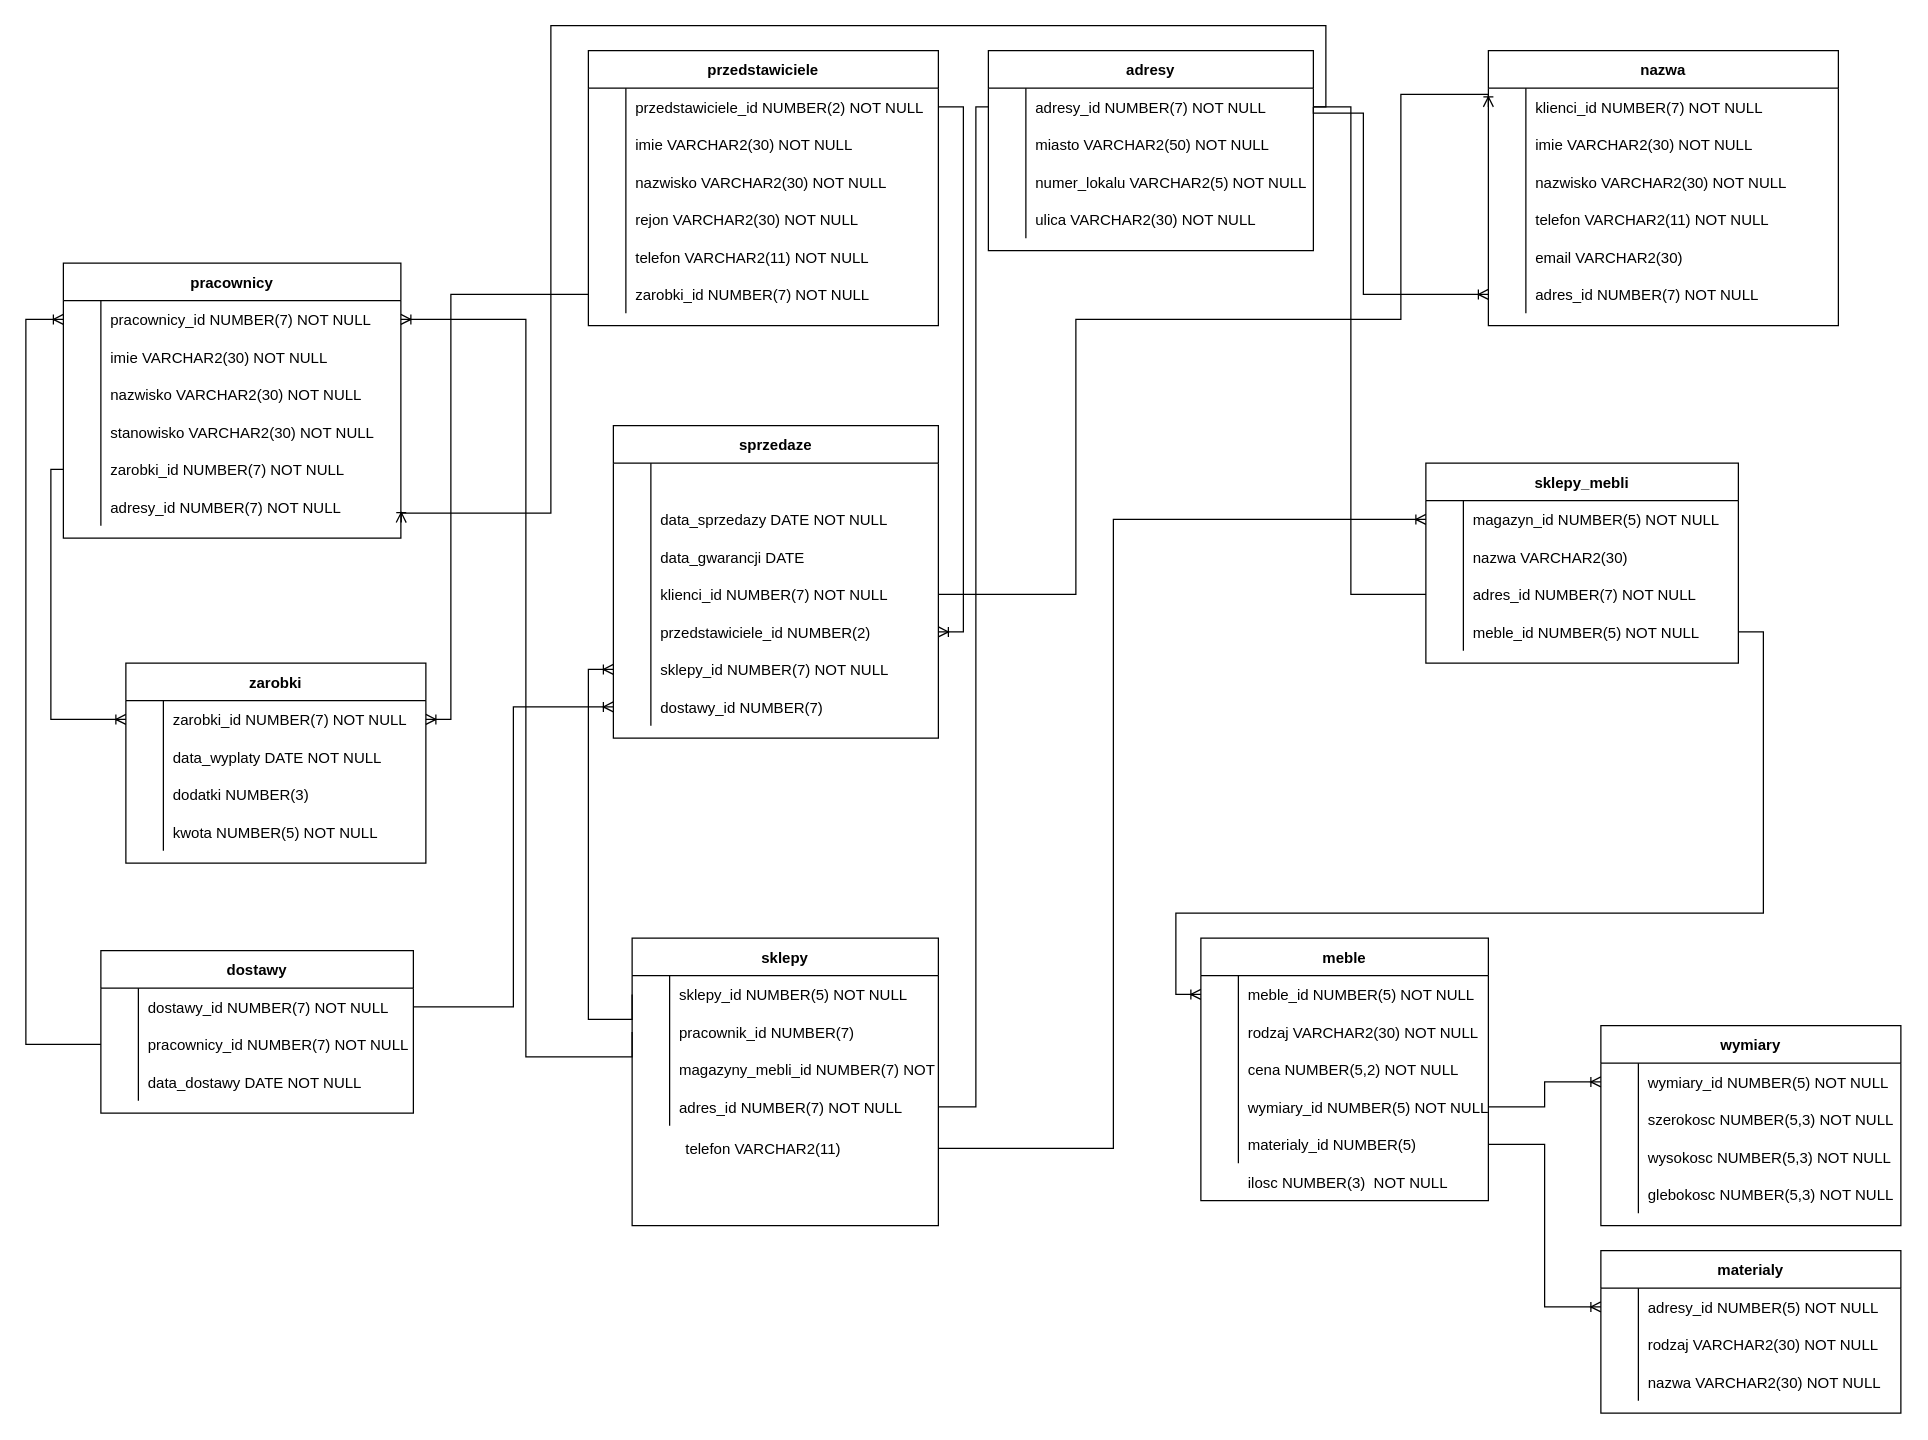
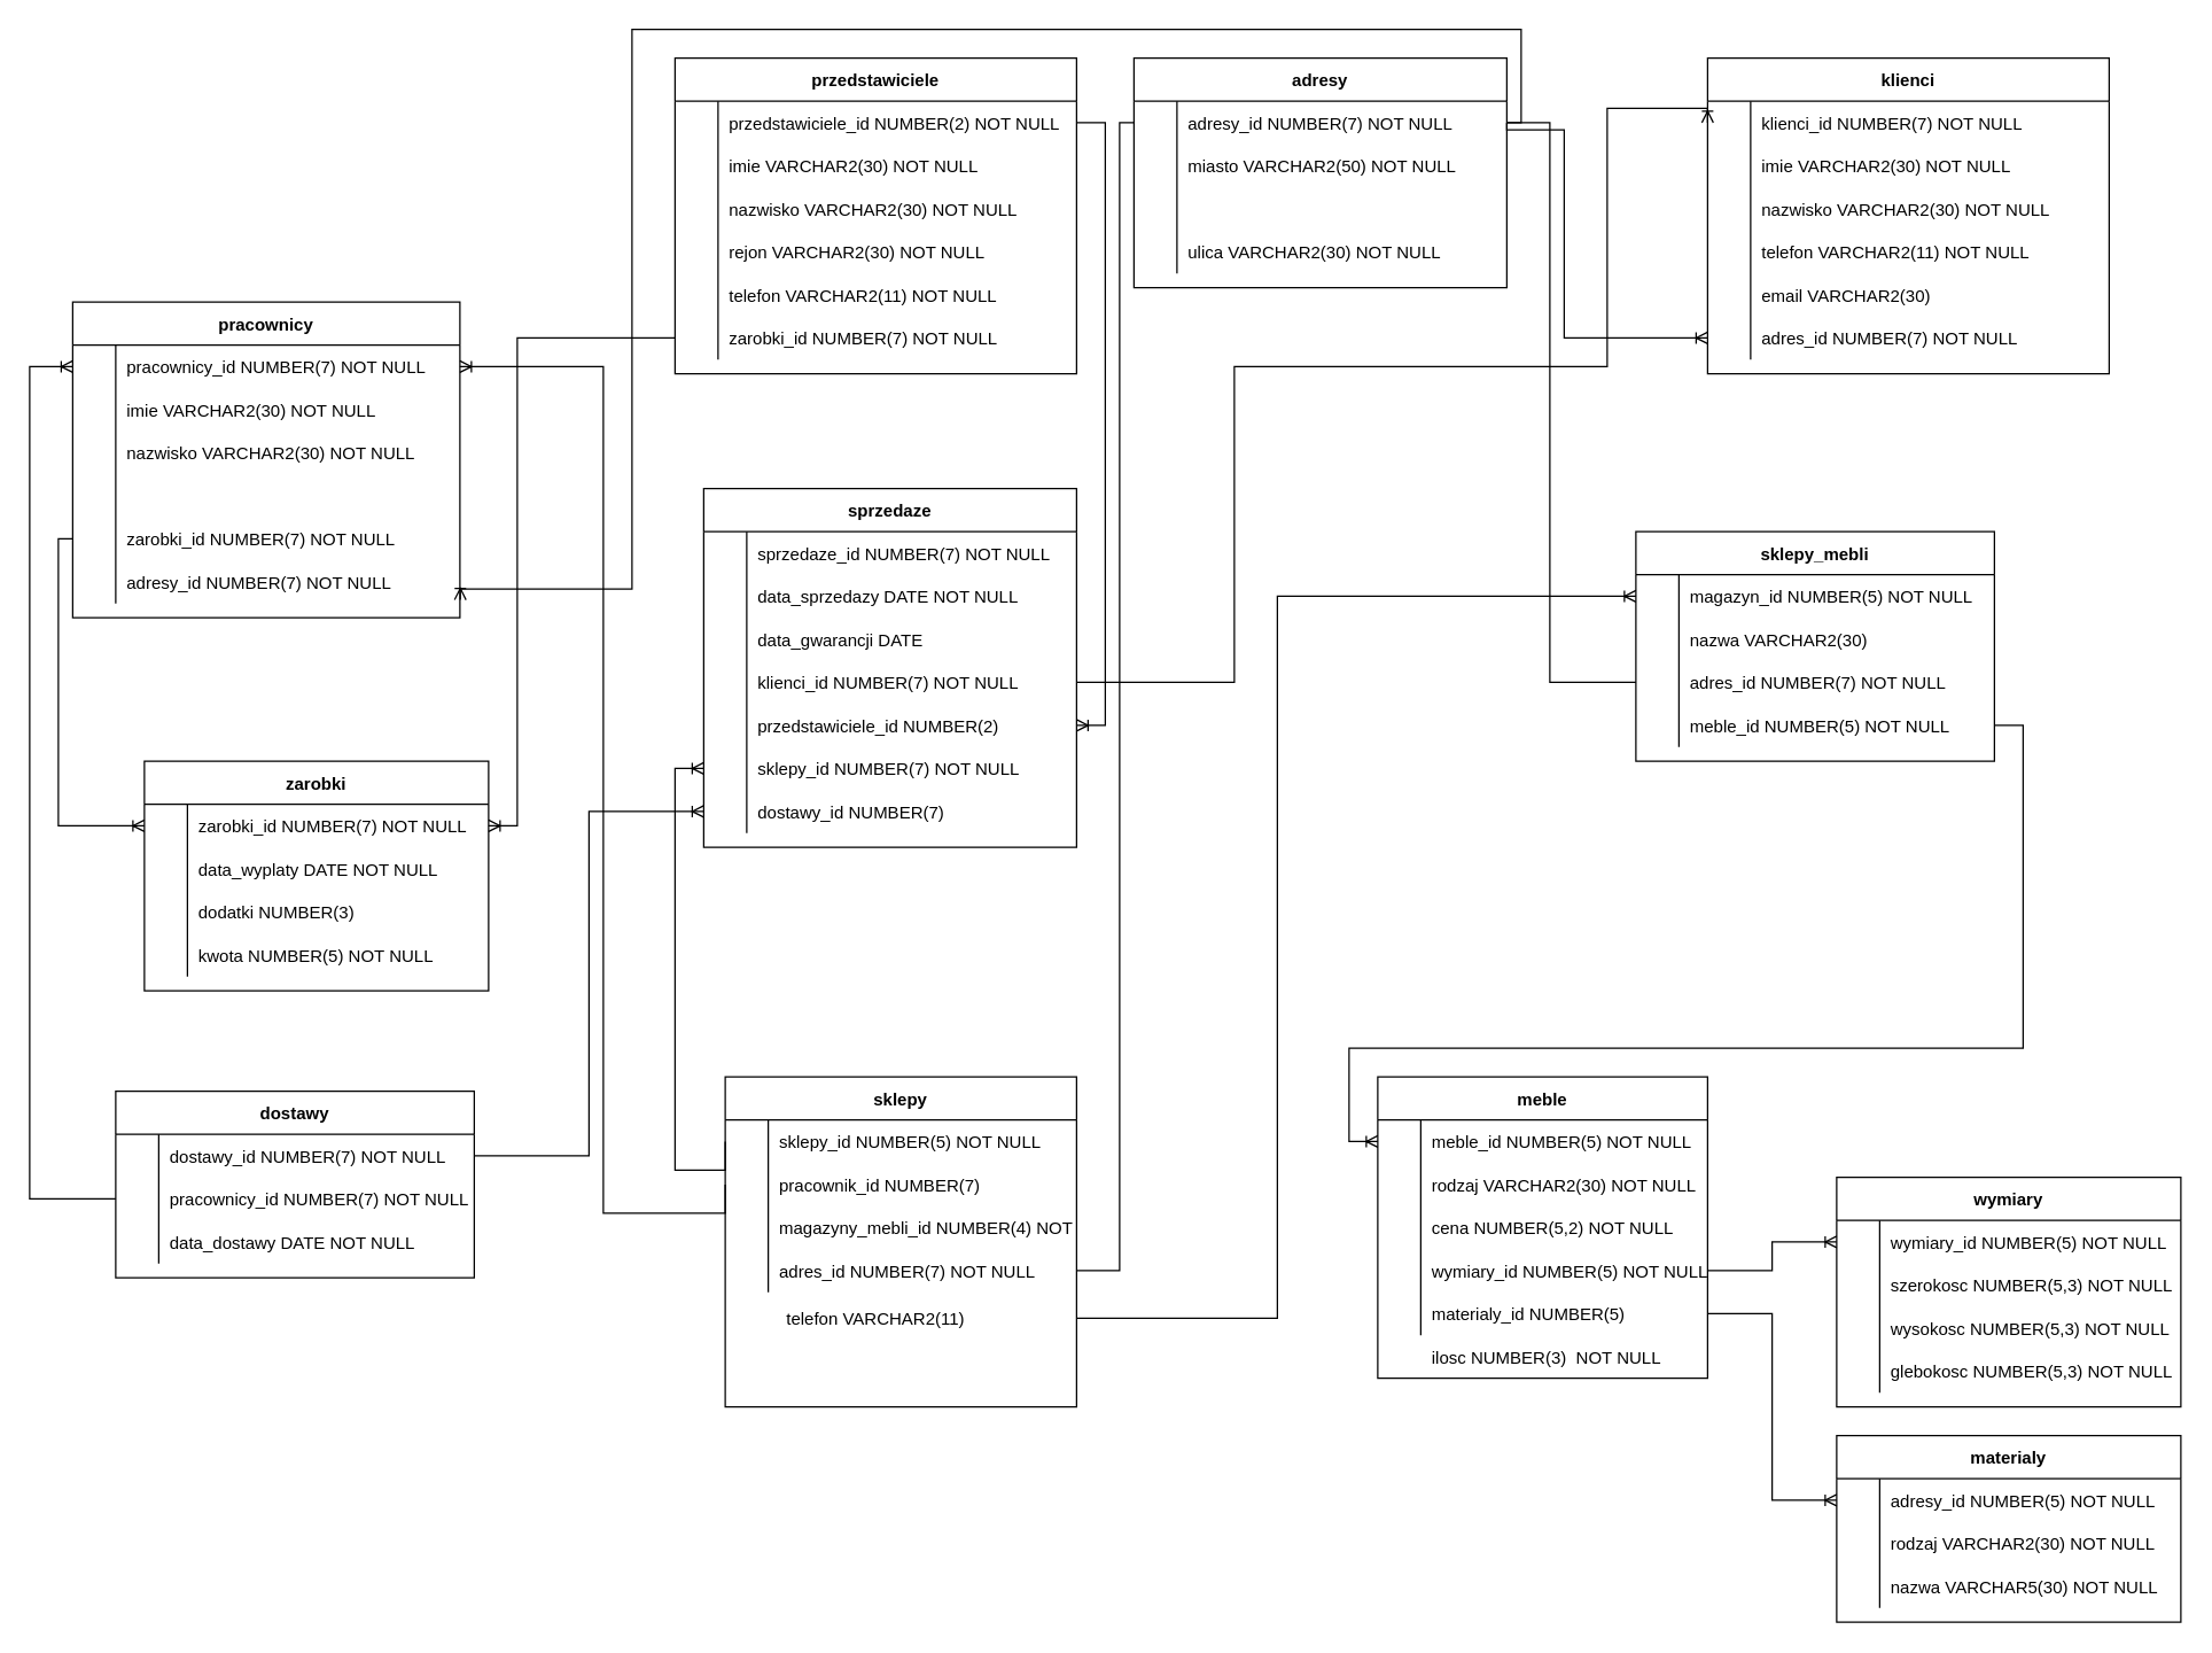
- <mxCell id="25" value="nazwa" style="shape=table;startSize=30;container=1;collapsible=1;childLayout=tableLayout;fixedRows=1;rowLines=0;fontStyle=1;align=center;resizeLast=1;" parent="1" vertex="1"><mxGeometry x="1190" y="40" width="280" height="220" as="geometry" /></mxCell>
+ <mxCell id="25" value="klienci" style="shape=table;startSize=30;container=1;collapsible=1;childLayout=tableLayout;fixedRows=1;rowLines=0;fontStyle=1;align=center;resizeLast=1;" parent="1" vertex="1"><mxGeometry x="1190" y="40" width="280" height="220" as="geometry" /></mxCell>
- <mxCell id="11" value="numer_lokalu VARCHAR2(5) NOT NULL" style="shape=partialRectangle;overflow=hidden;connectable=0;fillColor=none;top=0;left=0;bottom=0;right=0;align=left;spacingLeft=6;" parent="9" vertex="1"><mxGeometry x="30" width="230" height="30" as="geometry"><mxRectangle width="230" height="30" as="alternateBounds" /></mxGeometry></mxCell>
- <mxCell id="95" value="stanowisko   VARCHAR2(30) NOT NULL" style="shape=partialRectangle;overflow=hidden;connectable=0;fillColor=none;top=0;left=0;bottom=0;right=0;align=left;spacingLeft=6;" parent="93" vertex="1"><mxGeometry x="30" width="240" height="30" as="geometry"><mxRectangle width="240" height="30" as="alternateBounds" /></mxGeometry></mxCell>
+ <mxCell id="124" value="sprzedaze_id       NUMBER(7) NOT NULL" style="shape=partialRectangle;overflow=hidden;connectable=0;fillColor=none;top=0;left=0;bottom=0;right=0;align=left;spacingLeft=6;" parent="122" vertex="1"><mxGeometry x="30" width="230" height="30" as="geometry"><mxRectangle width="230" height="30" as="alternateBounds" /></mxGeometry></mxCell>
- <mxCell id="187" value="magazyny_mebli_id   NUMBER(7) NOT NULL" style="shape=partialRectangle;overflow=hidden;connectable=0;fillColor=none;top=0;left=0;bottom=0;right=0;align=left;spacingLeft=6;" parent="185" vertex="1"><mxGeometry x="30" width="215.0" height="30" as="geometry"><mxRectangle width="215.0" height="30" as="alternateBounds" /></mxGeometry></mxCell>
+ <mxCell id="187" value="magazyny_mebli_id   NUMBER(4) NOT NULL" style="shape=partialRectangle;overflow=hidden;connectable=0;fillColor=none;top=0;left=0;bottom=0;right=0;align=left;spacingLeft=6;" parent="185" vertex="1"><mxGeometry x="30" width="215.0" height="30" as="geometry"><mxRectangle width="215.0" height="30" as="alternateBounds" /></mxGeometry></mxCell>
- <mxCell id="66" value="nazwa       VARCHAR2(30) NOT NULL" style="shape=partialRectangle;overflow=hidden;connectable=0;fillColor=none;top=0;left=0;bottom=0;right=0;align=left;spacingLeft=6;" parent="64" vertex="1"><mxGeometry x="30" width="210" height="30" as="geometry"><mxRectangle width="210" height="30" as="alternateBounds" /></mxGeometry></mxCell>
+ <mxCell id="66" value="nazwa       VARCHAR5(30) NOT NULL" style="shape=partialRectangle;overflow=hidden;connectable=0;fillColor=none;top=0;left=0;bottom=0;right=0;align=left;spacingLeft=6;" parent="64" vertex="1"><mxGeometry x="30" width="210" height="30" as="geometry"><mxRectangle width="210" height="30" as="alternateBounds" /></mxGeometry></mxCell>
